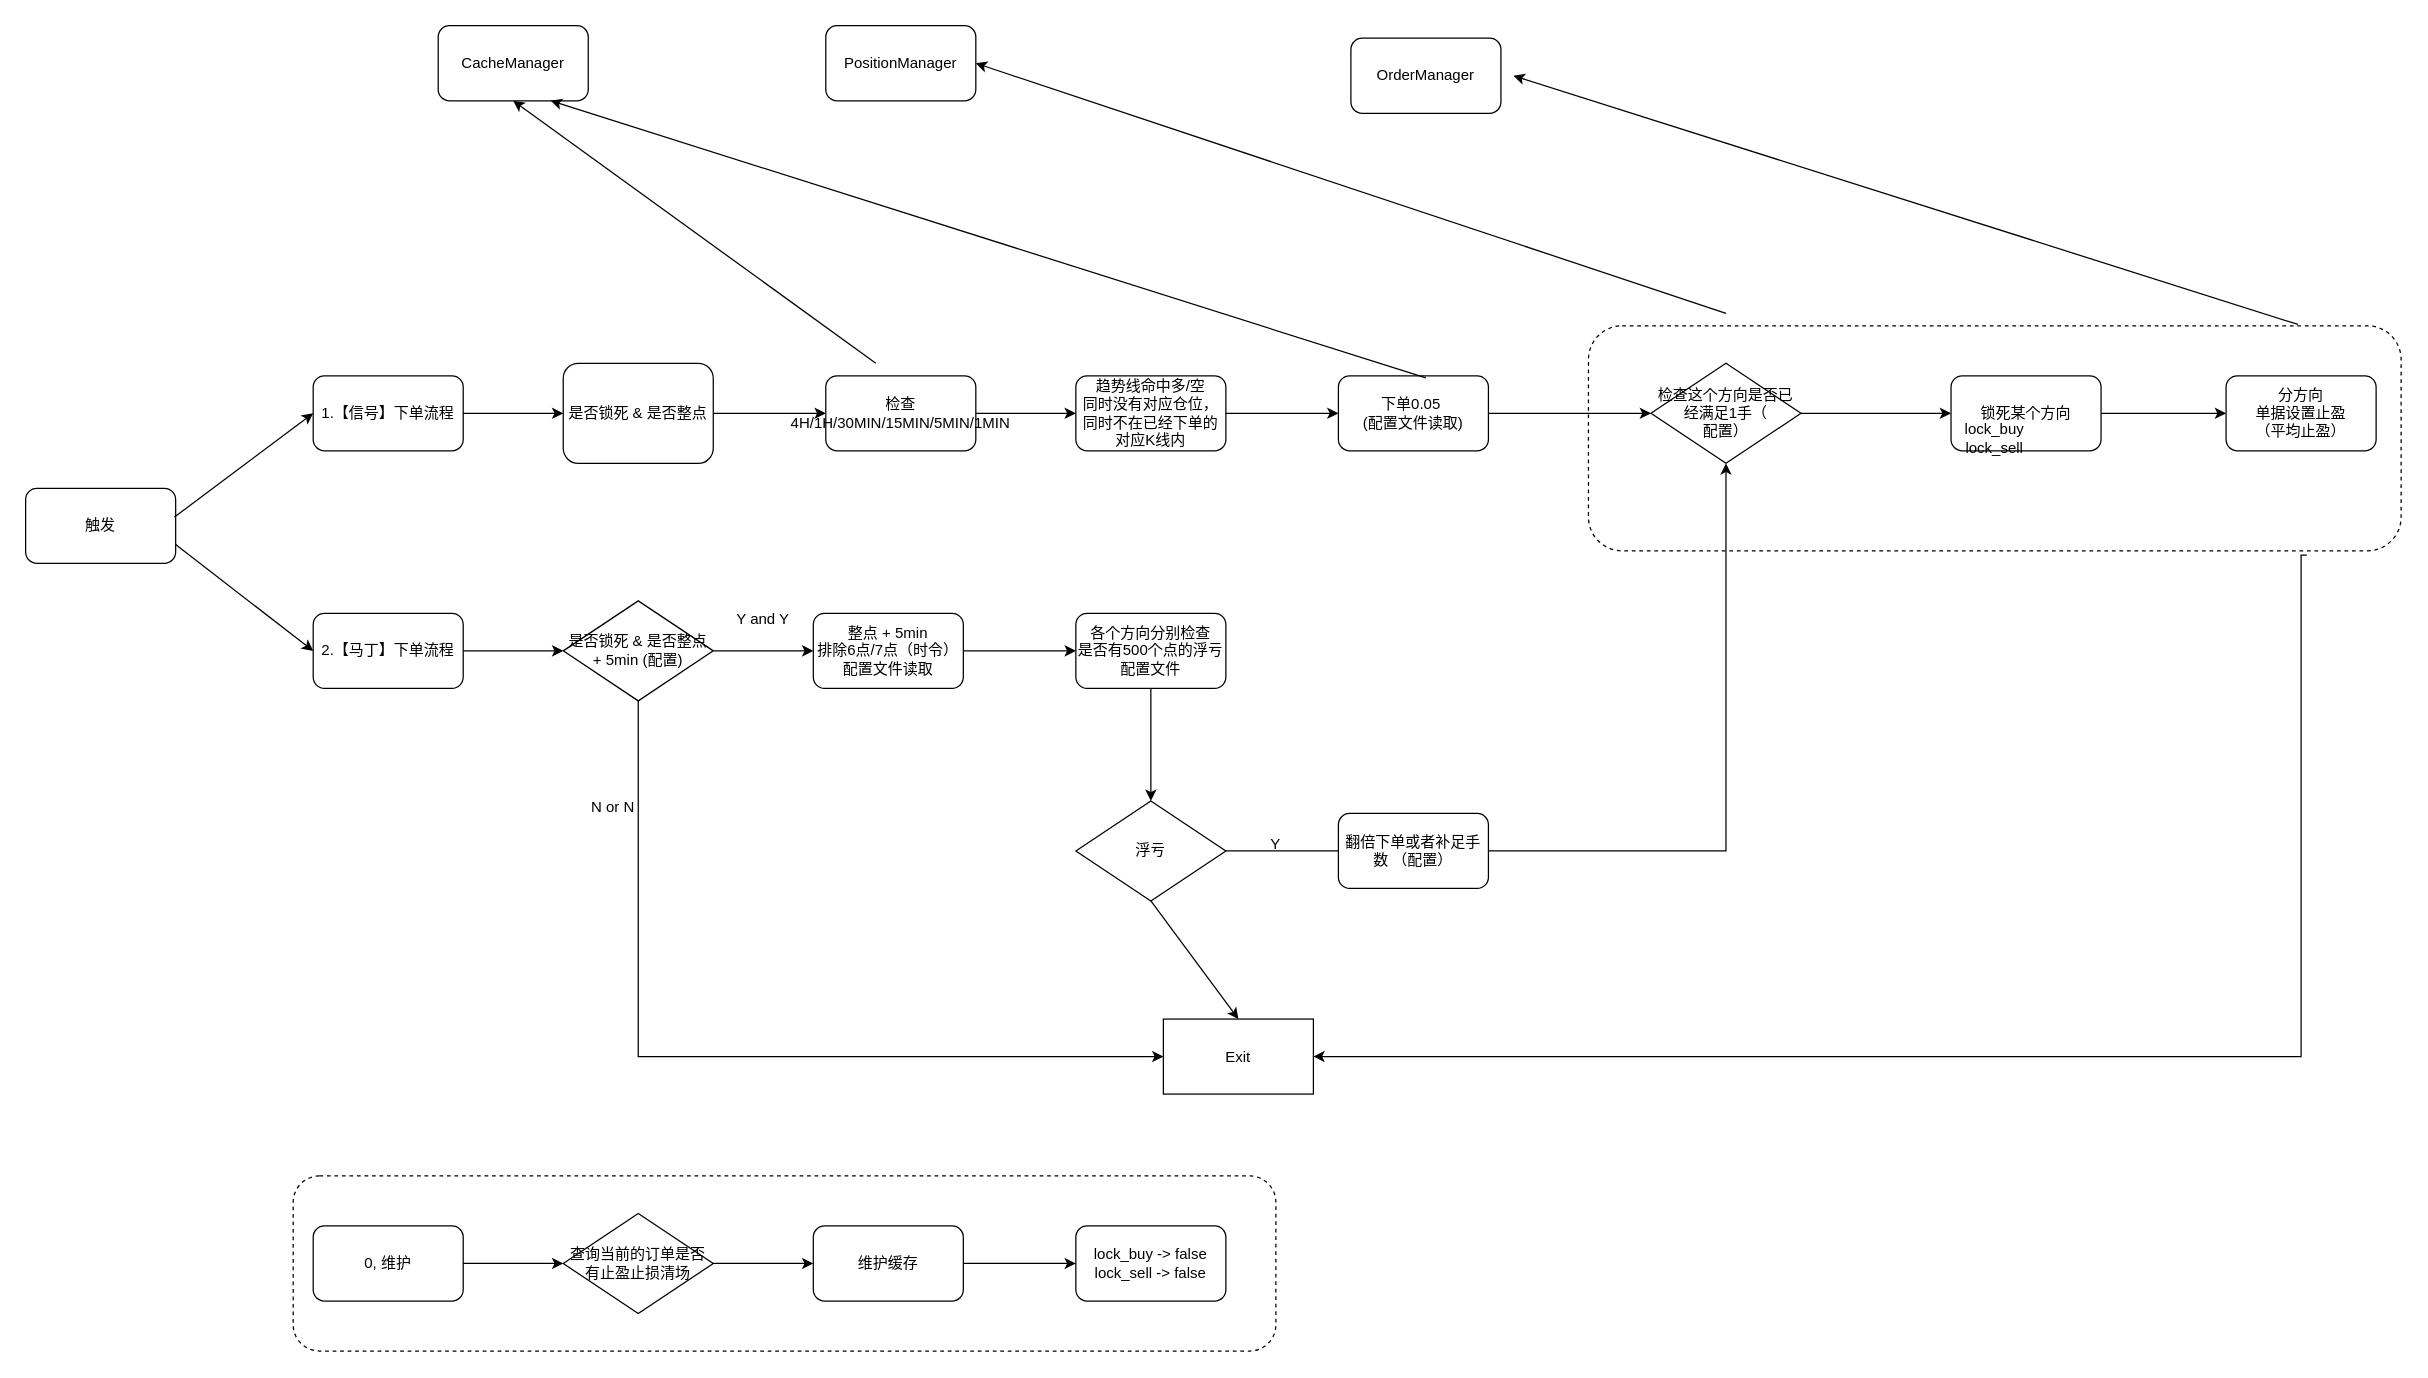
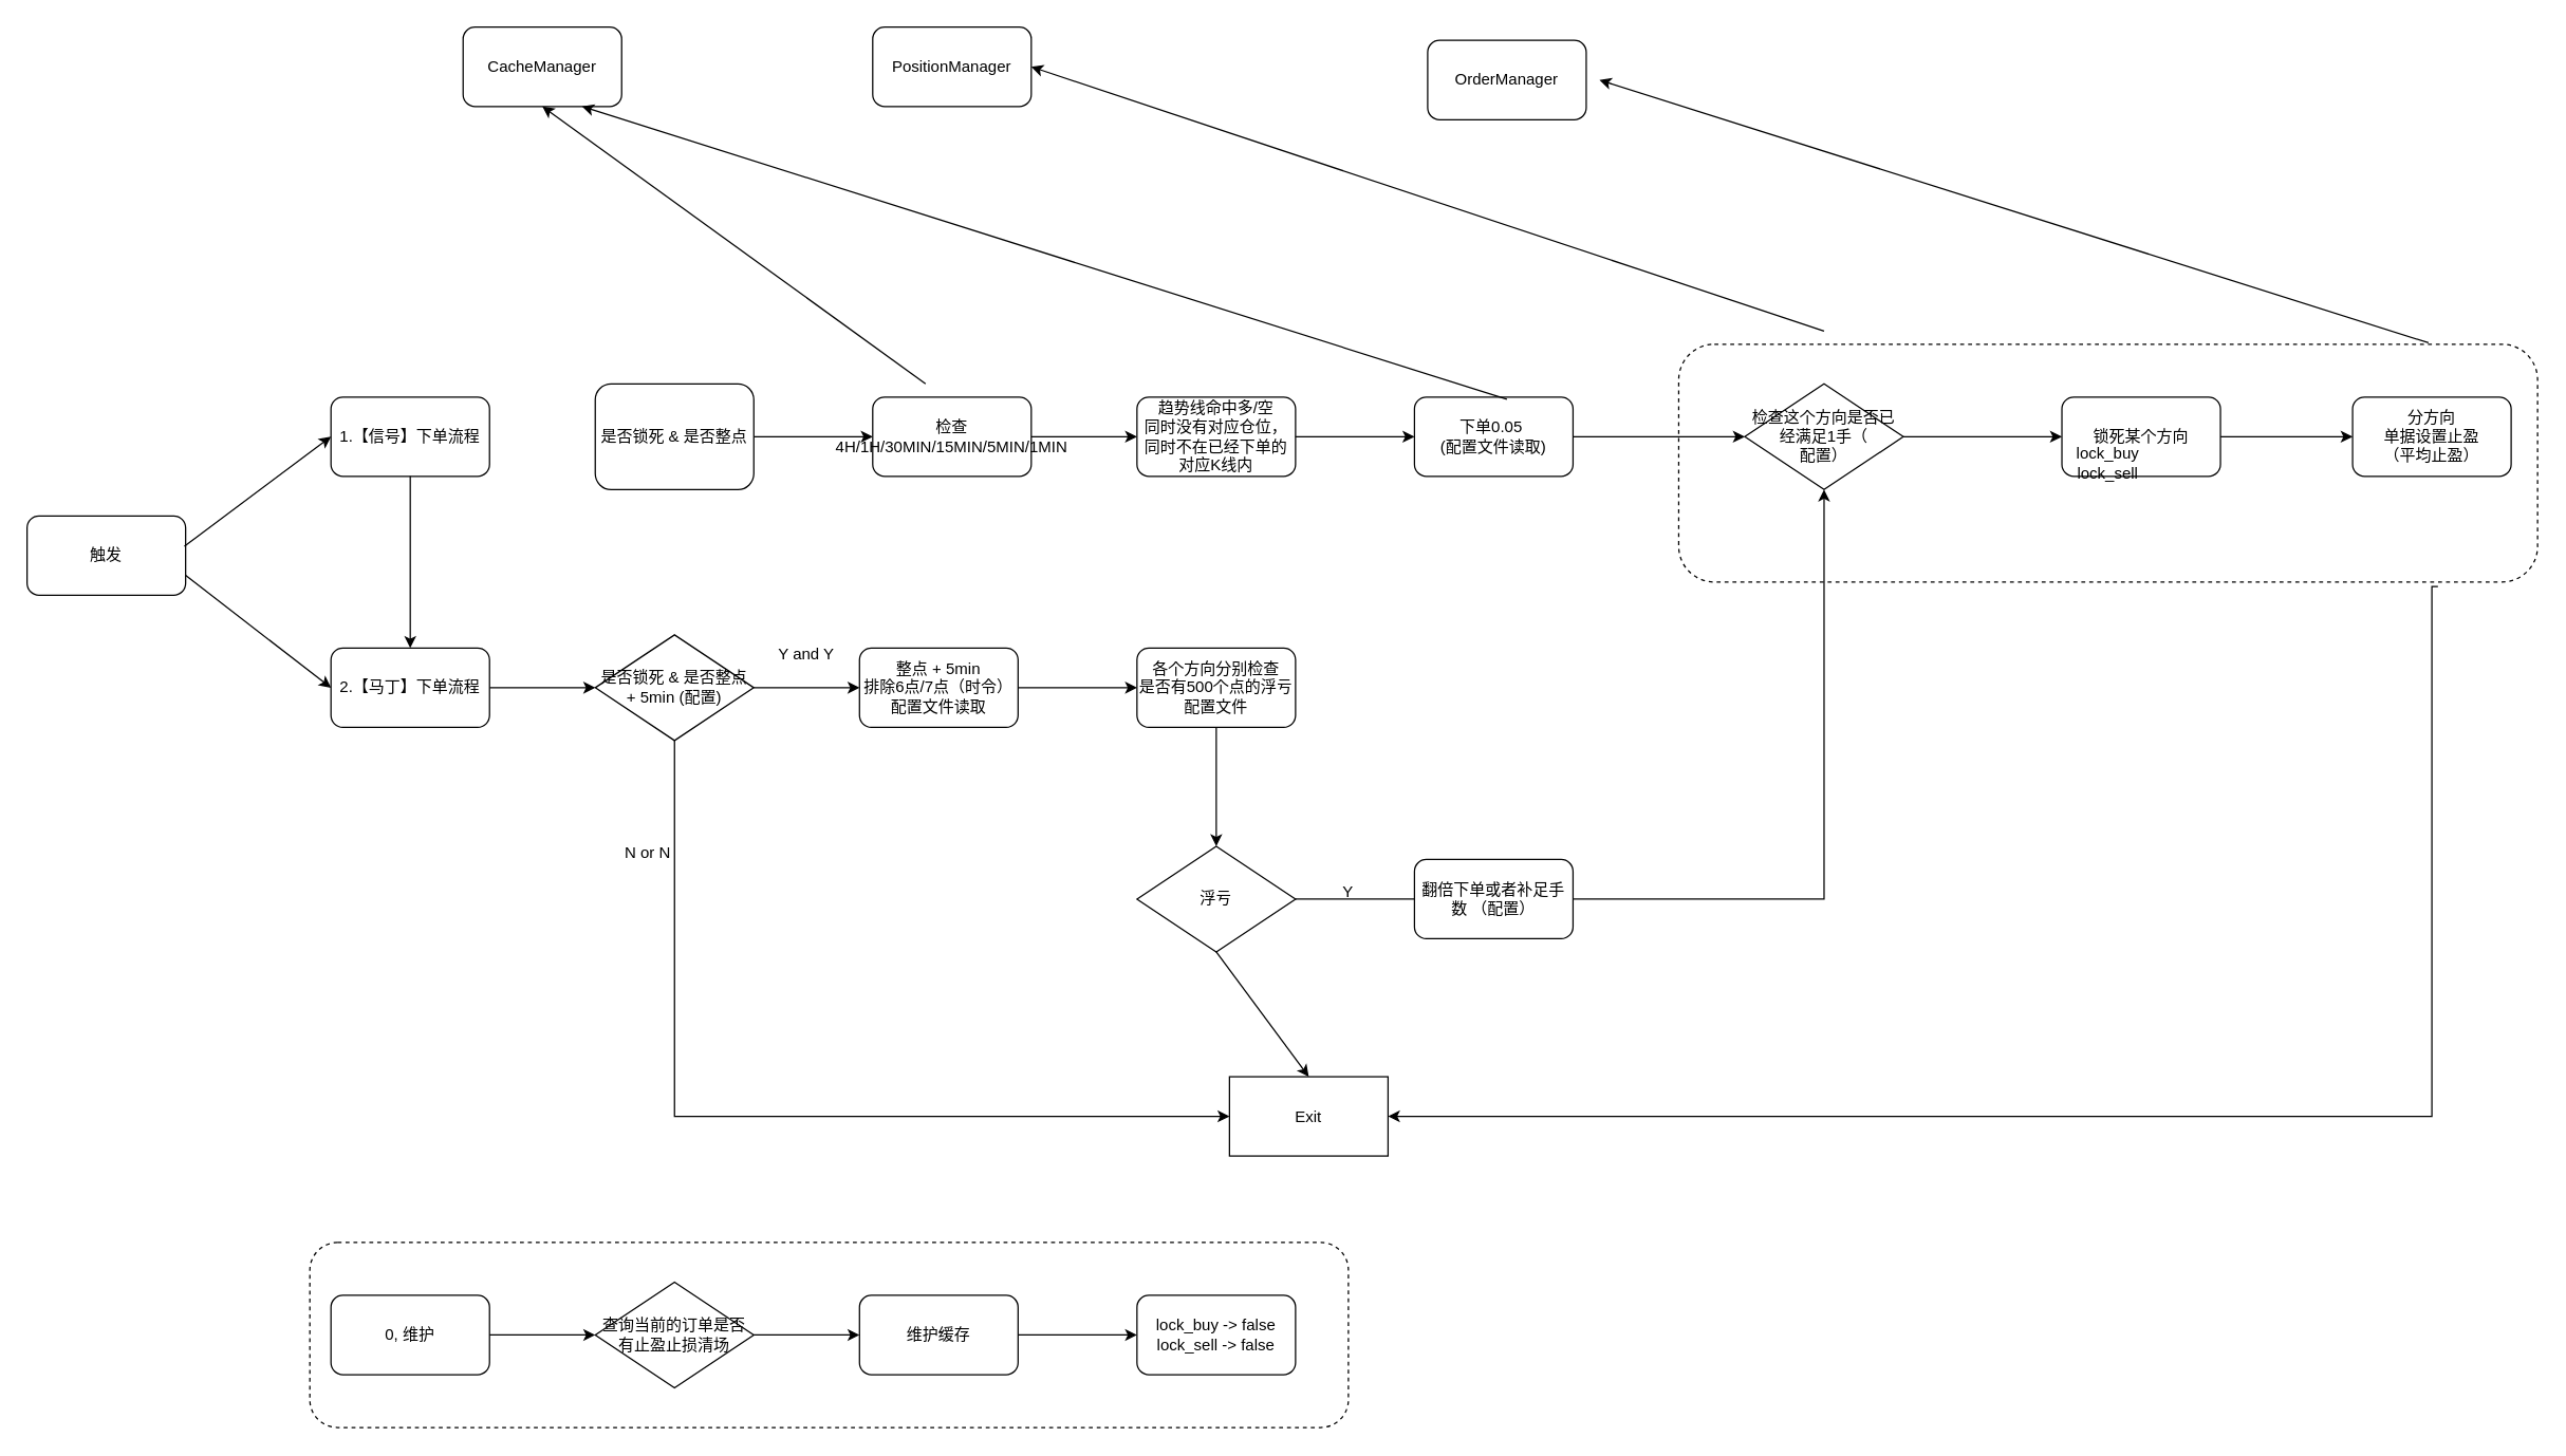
- <mxCell id="45" value="" style="edgeStyle=orthogonalEdgeStyle;rounded=0;orthogonalLoop=1;jettySize=auto;html=1;entryX=0;entryY=0.5;entryDx=0;entryDy=0;" edge="1" parent="1" source="4" target="46"><mxGeometry relative="1" as="geometry"><mxPoint x="370" y="330" as="sourcePoint" /><mxPoint x="440" y="330" as="targetPoint" /></mxGeometry></mxCell>
+ <mxCell id="45" value="" style="edgeStyle=orthogonalEdgeStyle;rounded=0;orthogonalLoop=1;jettySize=auto;html=1;" edge="1" parent="1" source="4" target="18"><mxGeometry relative="1" as="geometry"><mxPoint x="370" y="330" as="sourcePoint" /><mxPoint x="440" y="330" as="targetPoint" /></mxGeometry></mxCell>
